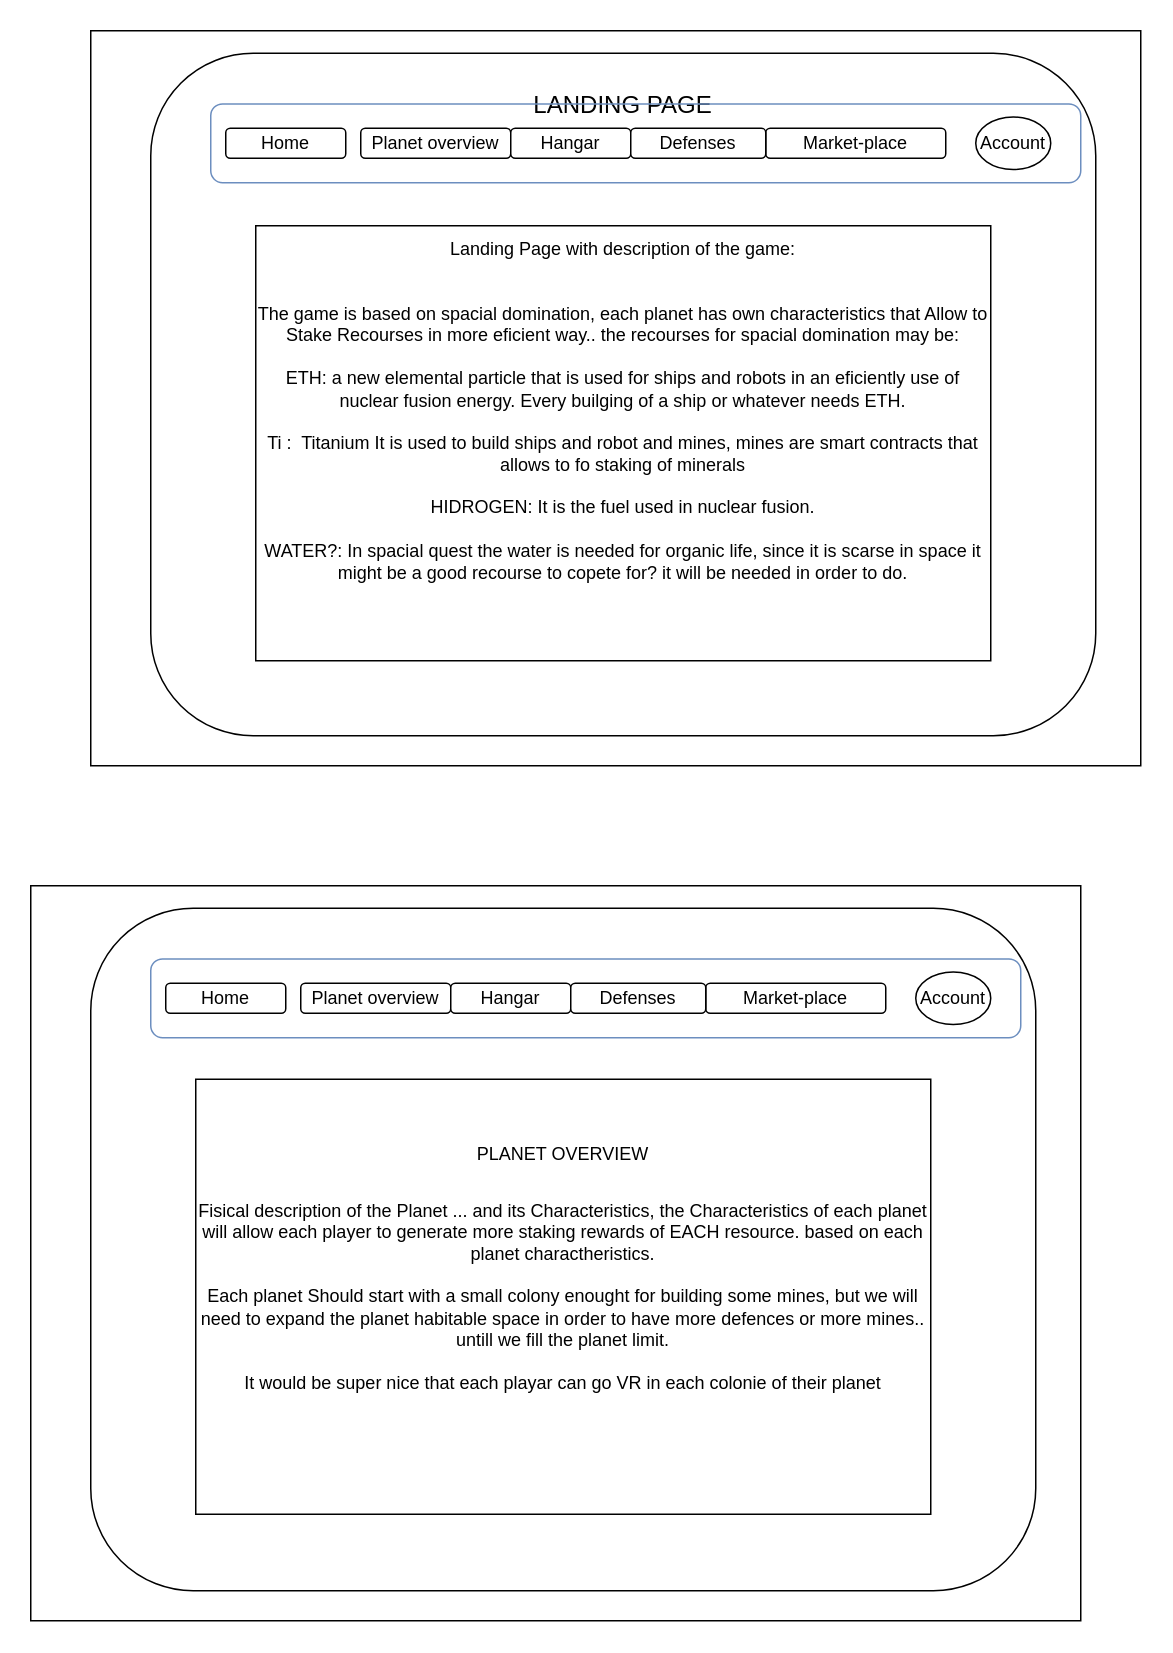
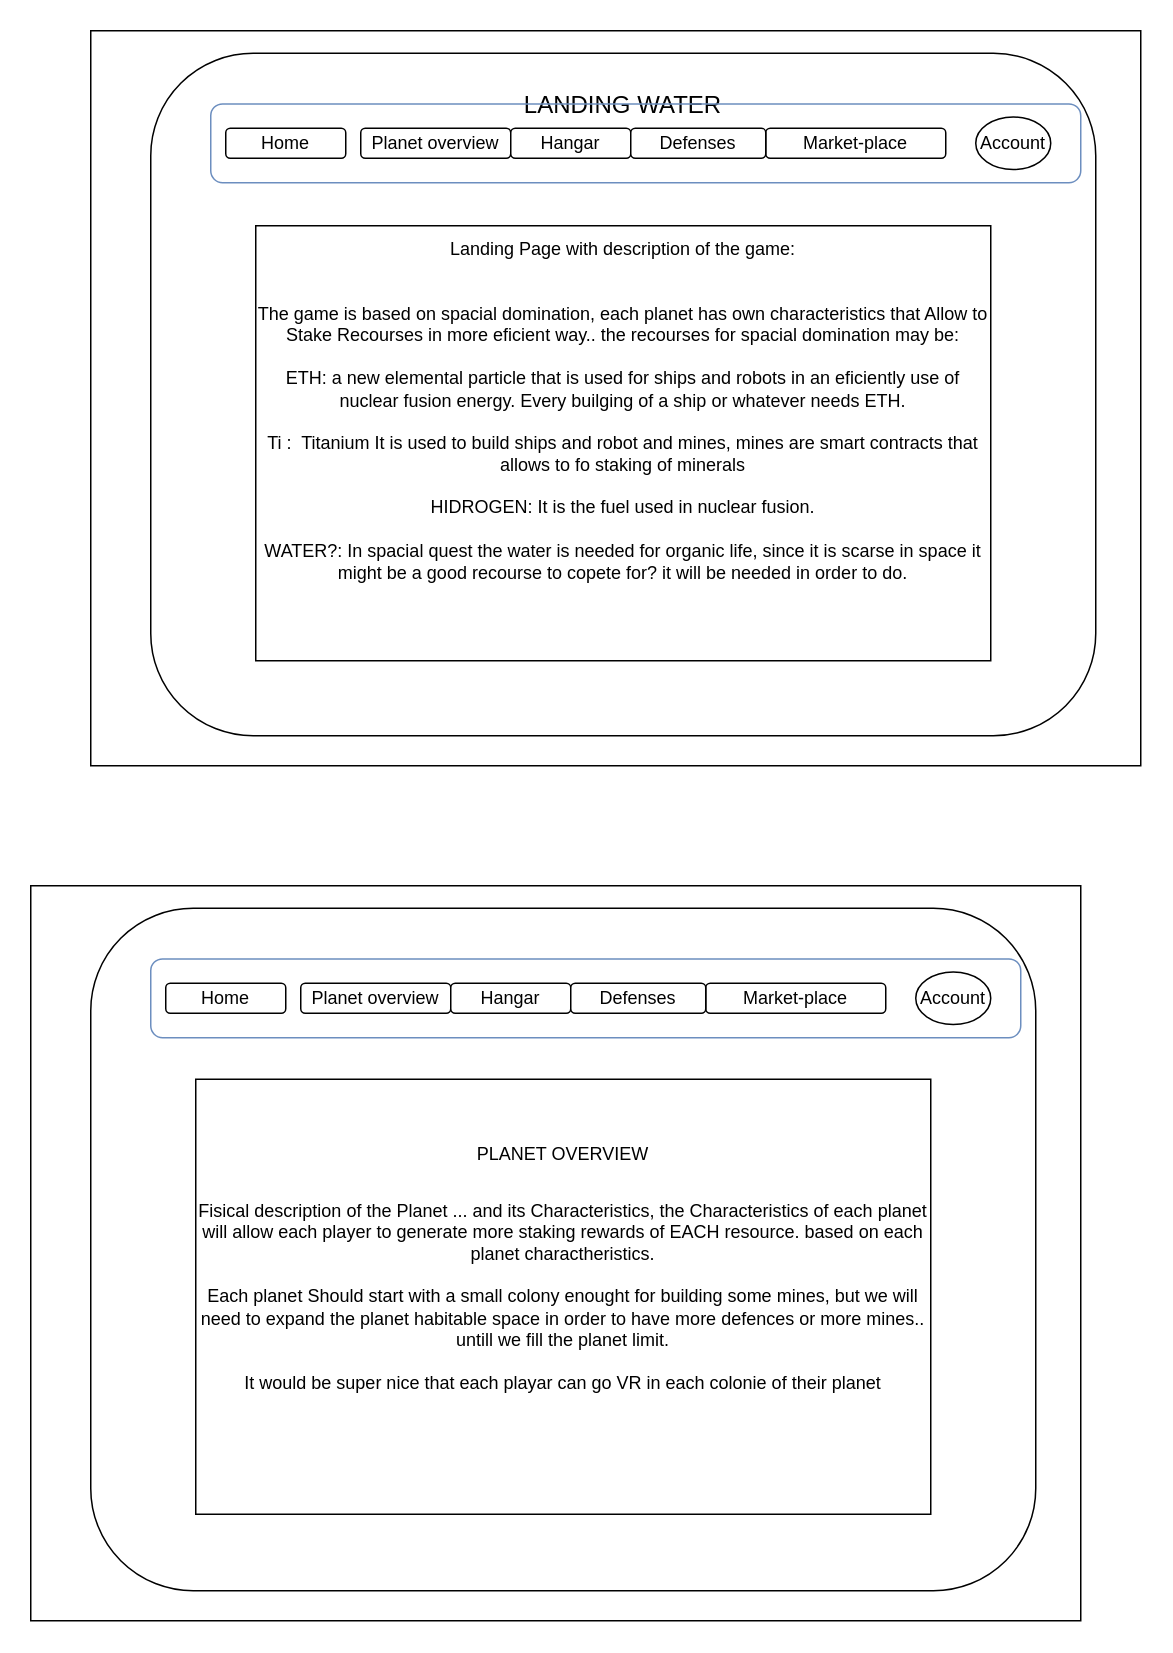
- <mxCell id="3" value="&lt;div&gt;&lt;font size=&quot;3&quot;&gt;LANDING PAGE&lt;br&gt;&lt;/font&gt;&lt;/div&gt;&lt;div&gt;&lt;br&gt;&lt;/div&gt;&lt;div&gt;&lt;br&gt;&lt;/div&gt;&lt;div&gt;&lt;br&gt;&lt;/div&gt;&lt;div&gt;&lt;br&gt;&lt;/div&gt;&lt;div&gt;&lt;br&gt;&lt;/div&gt;&lt;div&gt;&lt;br&gt;&lt;/div&gt;&lt;div&gt;&lt;br&gt;&lt;/div&gt;&lt;div&gt;&lt;br&gt;&lt;/div&gt;&lt;div&gt;&lt;br&gt;&lt;/div&gt;&lt;div&gt;&lt;br&gt;&lt;/div&gt;&lt;div&gt;&lt;br&gt;&lt;/div&gt;&lt;div&gt;&lt;br&gt;&lt;/div&gt;&lt;div&gt;&lt;br&gt;&lt;/div&gt;&lt;div&gt;&lt;br&gt;&lt;/div&gt;&lt;div&gt;&lt;br&gt;&lt;/div&gt;&lt;div&gt;&lt;br&gt;&lt;/div&gt;&lt;div&gt;&lt;br&gt;&lt;/div&gt;&lt;div&gt;&lt;br&gt;&lt;/div&gt;&lt;div&gt;&lt;br&gt;&lt;/div&gt;&lt;div&gt;&lt;br&gt;&lt;/div&gt;&lt;div&gt;&lt;br&gt;&lt;/div&gt;&lt;div&gt;&lt;br&gt;&lt;/div&gt;&lt;div&gt;&lt;br&gt;&lt;/div&gt;&lt;div&gt;&lt;br&gt;&lt;/div&gt;&lt;div&gt;&lt;br&gt;&lt;/div&gt;&lt;div&gt;&lt;br&gt;&lt;/div&gt;&lt;div&gt;&lt;br&gt;&lt;/div&gt;" style="rounded=1;whiteSpace=wrap;html=1;" vertex="1" parent="1"><mxGeometry x="100" y="35" width="630" height="455" as="geometry" /></mxCell>
+ <mxCell id="3" value="&lt;div&gt;&lt;font size=&quot;3&quot;&gt;LANDING WATER&lt;br&gt;&lt;/font&gt;&lt;/div&gt;&lt;div&gt;&lt;br&gt;&lt;/div&gt;&lt;div&gt;&lt;br&gt;&lt;/div&gt;&lt;div&gt;&lt;br&gt;&lt;/div&gt;&lt;div&gt;&lt;br&gt;&lt;/div&gt;&lt;div&gt;&lt;br&gt;&lt;/div&gt;&lt;div&gt;&lt;br&gt;&lt;/div&gt;&lt;div&gt;&lt;br&gt;&lt;/div&gt;&lt;div&gt;&lt;br&gt;&lt;/div&gt;&lt;div&gt;&lt;br&gt;&lt;/div&gt;&lt;div&gt;&lt;br&gt;&lt;/div&gt;&lt;div&gt;&lt;br&gt;&lt;/div&gt;&lt;div&gt;&lt;br&gt;&lt;/div&gt;&lt;div&gt;&lt;br&gt;&lt;/div&gt;&lt;div&gt;&lt;br&gt;&lt;/div&gt;&lt;div&gt;&lt;br&gt;&lt;/div&gt;&lt;div&gt;&lt;br&gt;&lt;/div&gt;&lt;div&gt;&lt;br&gt;&lt;/div&gt;&lt;div&gt;&lt;br&gt;&lt;/div&gt;&lt;div&gt;&lt;br&gt;&lt;/div&gt;&lt;div&gt;&lt;br&gt;&lt;/div&gt;&lt;div&gt;&lt;br&gt;&lt;/div&gt;&lt;div&gt;&lt;br&gt;&lt;/div&gt;&lt;div&gt;&lt;br&gt;&lt;/div&gt;&lt;div&gt;&lt;br&gt;&lt;/div&gt;&lt;div&gt;&lt;br&gt;&lt;/div&gt;&lt;div&gt;&lt;br&gt;&lt;/div&gt;&lt;div&gt;&lt;br&gt;&lt;/div&gt;" style="rounded=1;whiteSpace=wrap;html=1;" vertex="1" parent="1"><mxGeometry x="100" y="35" width="630" height="455" as="geometry" /></mxCell>
